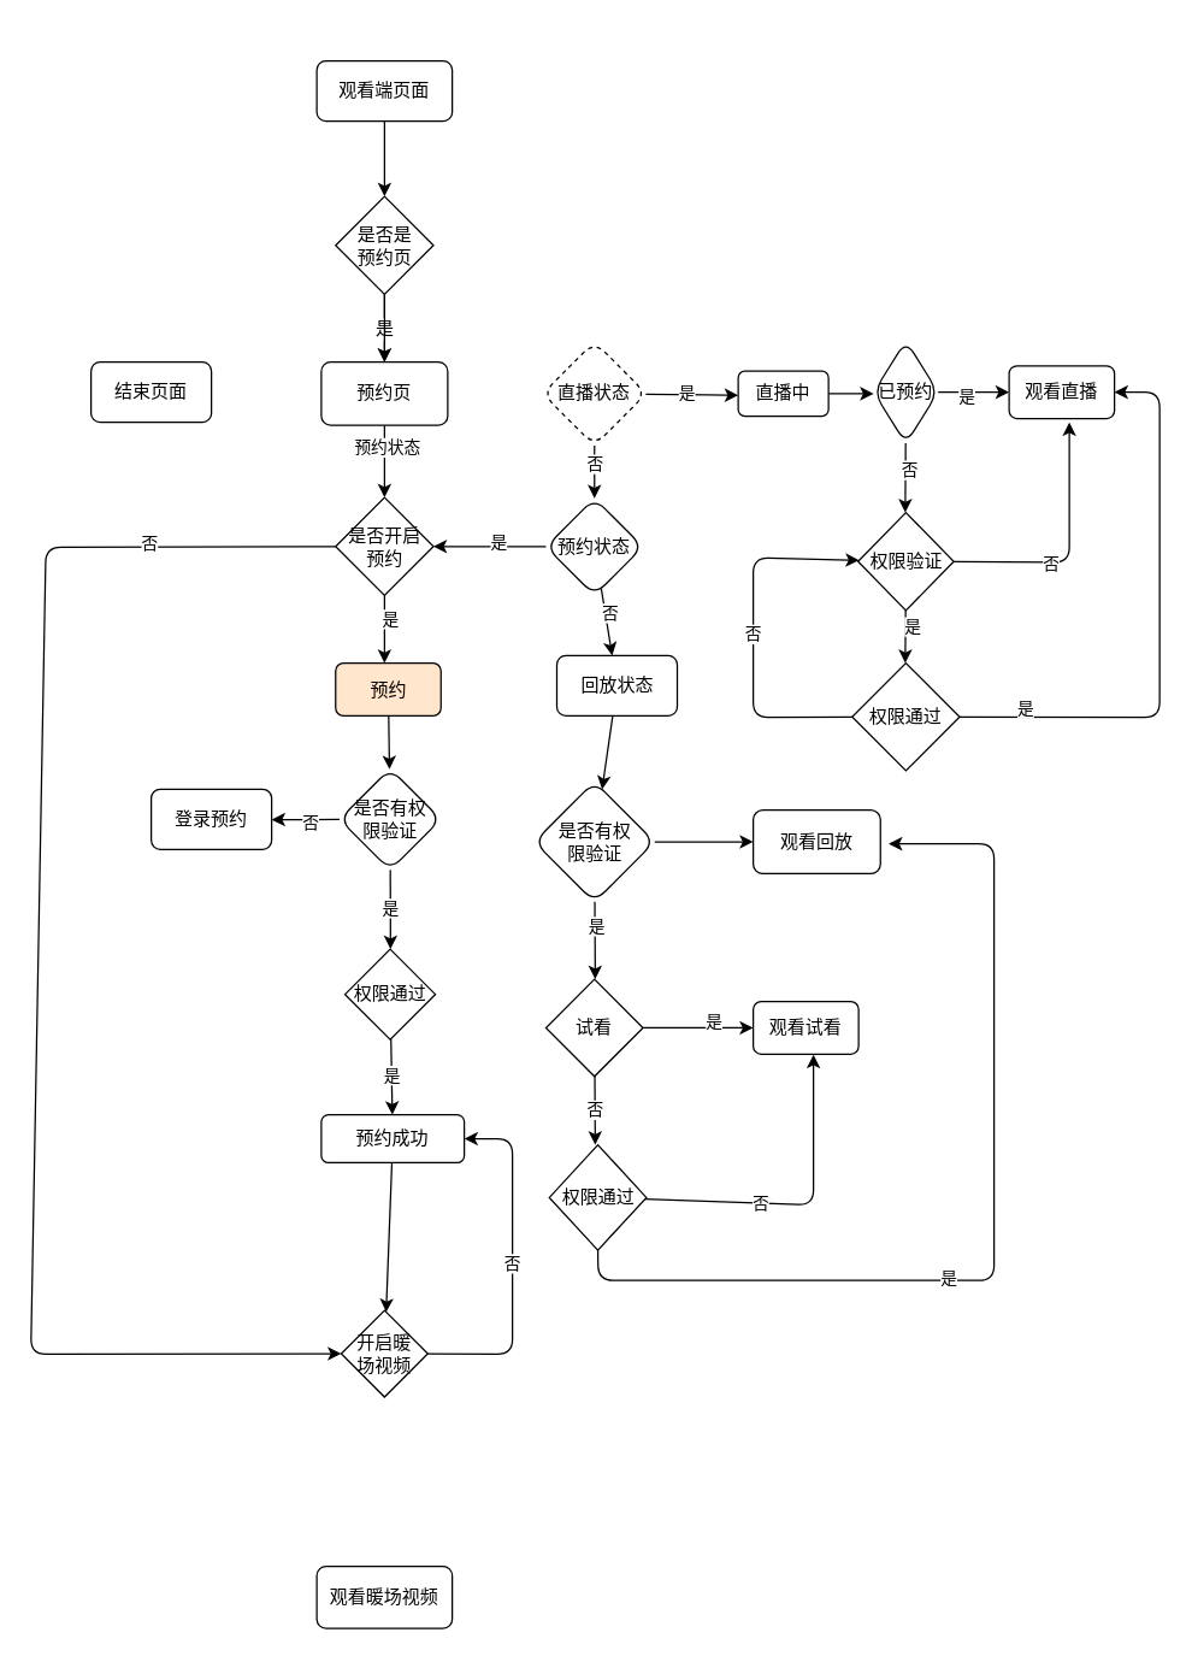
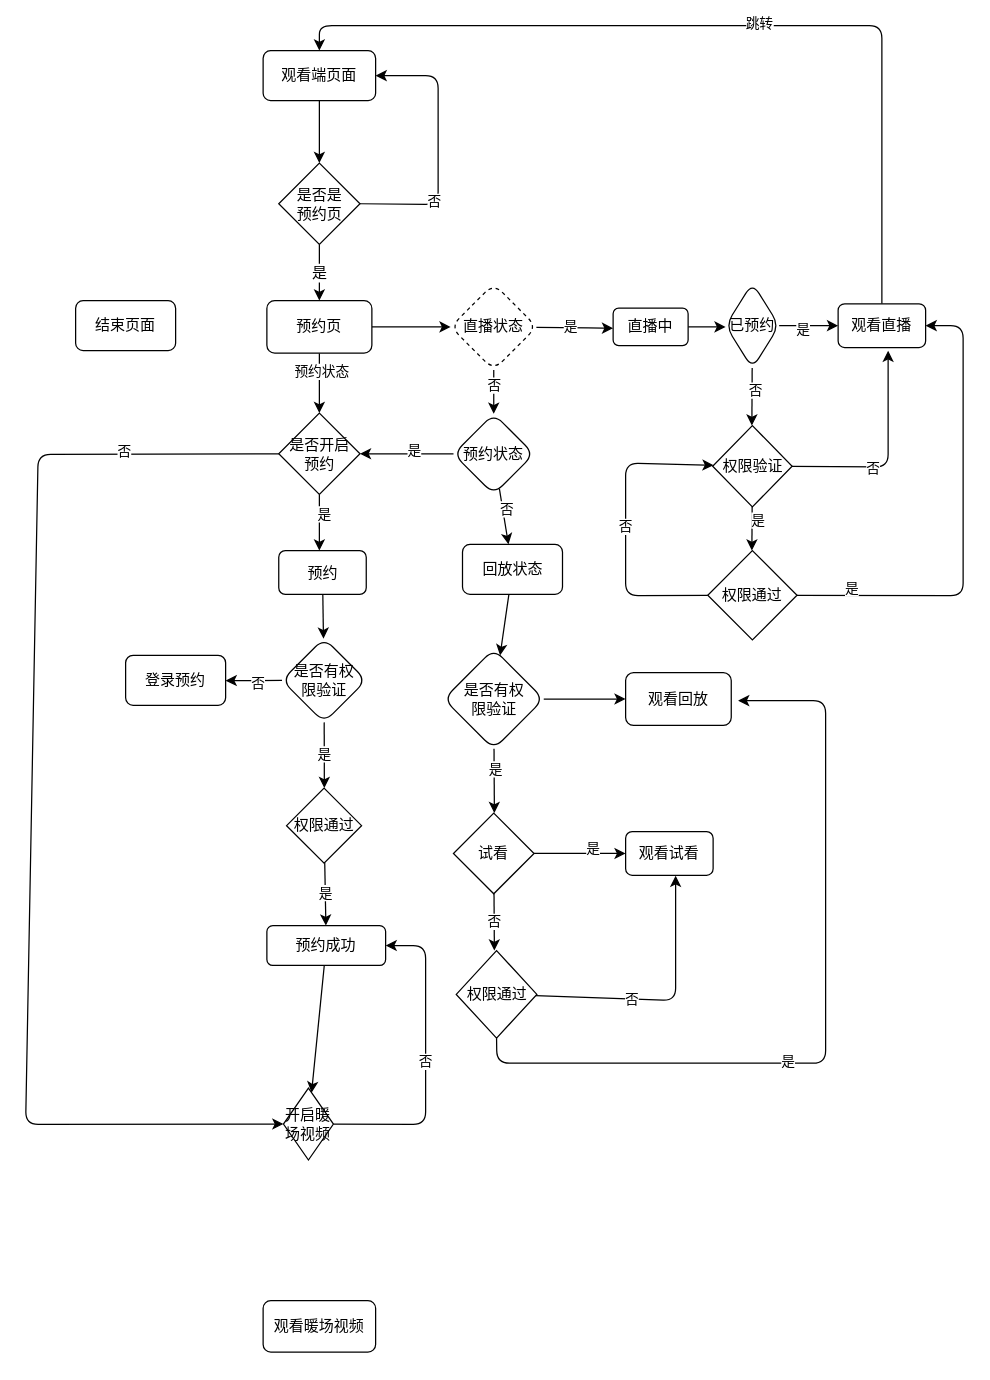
+ <mxCell id="67" value="" style="edgeStyle=none;html=1;entryX=0.5;entryY=0;entryDx=0;entryDy=0;" edge="1" parent="1" source="69" target="3"><mxGeometry relative="1" as="geometry"><mxPoint x="240" y="20" as="targetPoint" /><Array as="points"><mxPoint x="705" y="20" /><mxPoint x="255" y="20" /></Array></mxGeometry></mxCell>
+ <mxCell id="68" value="跳转" style="edgeLabel;html=1;align=center;verticalAlign=middle;resizable=0;points=[];" vertex="1" connectable="0" parent="67"><mxGeometry x="-0.073" y="-3" relative="1" as="geometry"><mxPoint as="offset" /></mxGeometry></mxCell>
+ <mxCell id="6" value="" style="edgeStyle=none;html=1;entryX=1;entryY=0.5;entryDx=0;entryDy=0;exitX=1;exitY=0.5;exitDx=0;exitDy=0;" parent="1" source="8" target="3" edge="1"><mxGeometry relative="1" as="geometry"><mxPoint x="367.5" y="162.5" as="targetPoint" /><Array as="points"><mxPoint x="350" y="163" /><mxPoint x="350" y="60" /></Array></mxGeometry></mxCell>
+ <mxCell id="7" value="否" style="edgeLabel;html=1;align=center;verticalAlign=middle;resizable=0;points=[];" parent="6" vertex="1" connectable="0"><mxGeometry x="-0.4" y="4" relative="1" as="geometry"><mxPoint as="offset" /></mxGeometry></mxCell>
- <mxCell id="5" value="" style="edgeStyle=none;html=1;" parent="1" source="8" target="12" edge="1"><mxGeometry relative="1" as="geometry" /></mxCell>
+ <mxCell id="11" value="" style="edgeStyle=none;html=1;" edge="1" parent="1" source="12" target="30"><mxGeometry relative="1" as="geometry" /></mxCell>
- <mxCell id="20" value="预约" style="rounded=1;whiteSpace=wrap;html=1;fillColor=#ffe6cc;" parent="1" vertex="1"><mxGeometry x="222.5" y="440" width="70" height="35" as="geometry" /></mxCell>
+ <mxCell id="20" value="预约" style="rounded=1;whiteSpace=wrap;html=1;" parent="1" vertex="1"><mxGeometry x="222.5" y="440" width="70" height="35" as="geometry" /></mxCell>
- <mxCell id="24" value="开启暖&lt;br&gt;场视频" style="rhombus;whiteSpace=wrap;html=1;" parent="1" vertex="1"><mxGeometry x="226.25" y="870" width="57.5" height="57.5" as="geometry" /></mxCell>
+ <mxCell id="24" value="开启暖&lt;br&gt;场视频" style="rhombus;whiteSpace=wrap;html=1;" parent="1" vertex="1"><mxGeometry x="226.25" y="870" width="40" height="57.5" as="geometry" /></mxCell>
